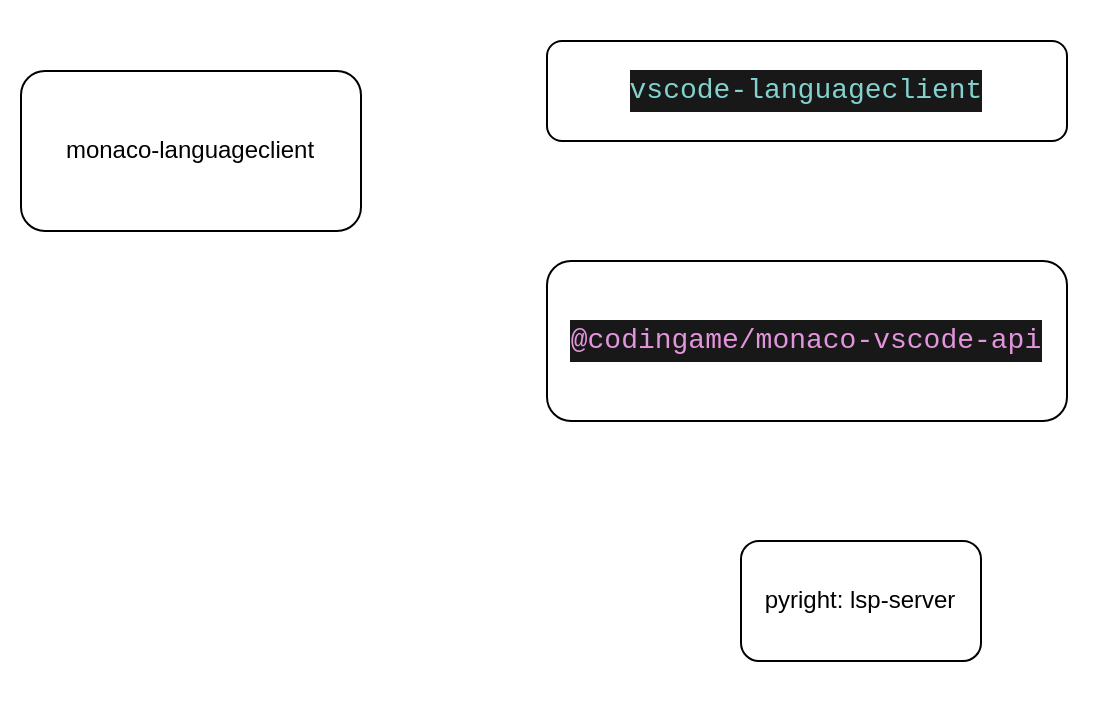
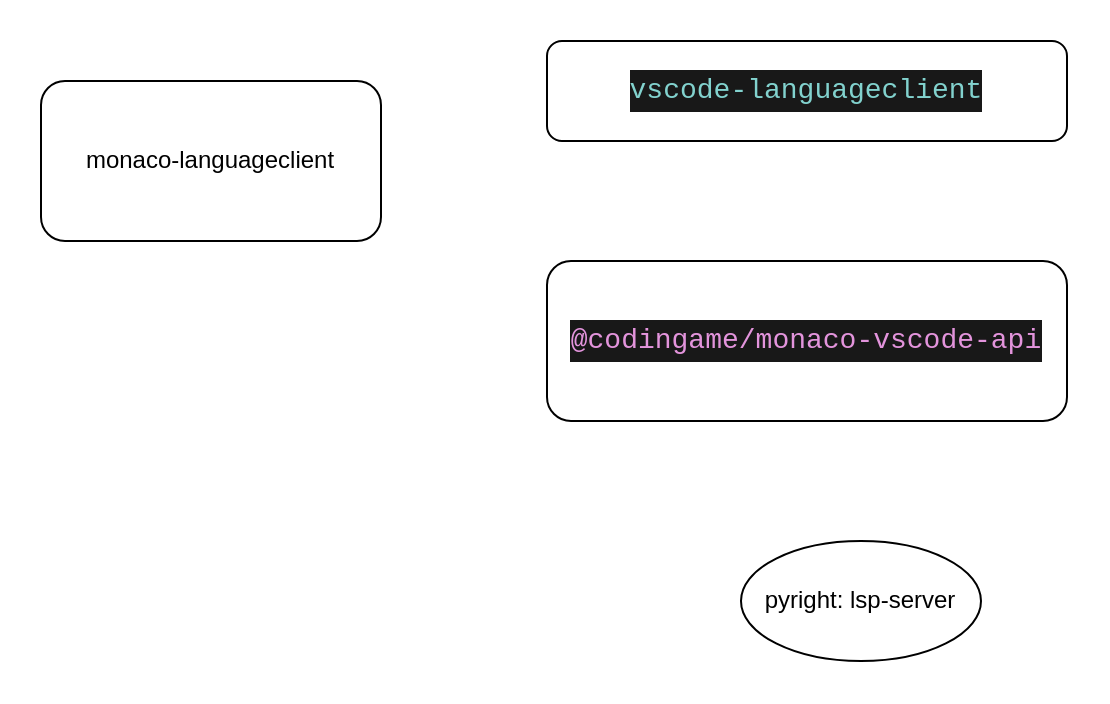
- <mxCell id="3" value="monaco-languageclient" style="rounded=1;whiteSpace=wrap;html=1;" parent="1" vertex="1"><mxGeometry x="10" y="35" width="170" height="80" as="geometry" /></mxCell>
+ <mxCell id="3" value="monaco-languageclient" style="rounded=1;whiteSpace=wrap;html=1;" parent="1" vertex="1"><mxGeometry x="20" y="40" width="170" height="80" as="geometry" /></mxCell>
- <mxCell id="2" value="pyright: lsp-server" style="rounded=1;whiteSpace=wrap;html=1;" parent="1" vertex="1"><mxGeometry x="370" y="270" width="120" height="60" as="geometry" /></mxCell>
+ <mxCell id="2" value="pyright: lsp-server" style="ellipse;whiteSpace=wrap;html=1;" parent="1" vertex="1"><mxGeometry x="370" y="270" width="120" height="60" as="geometry" /></mxCell>
